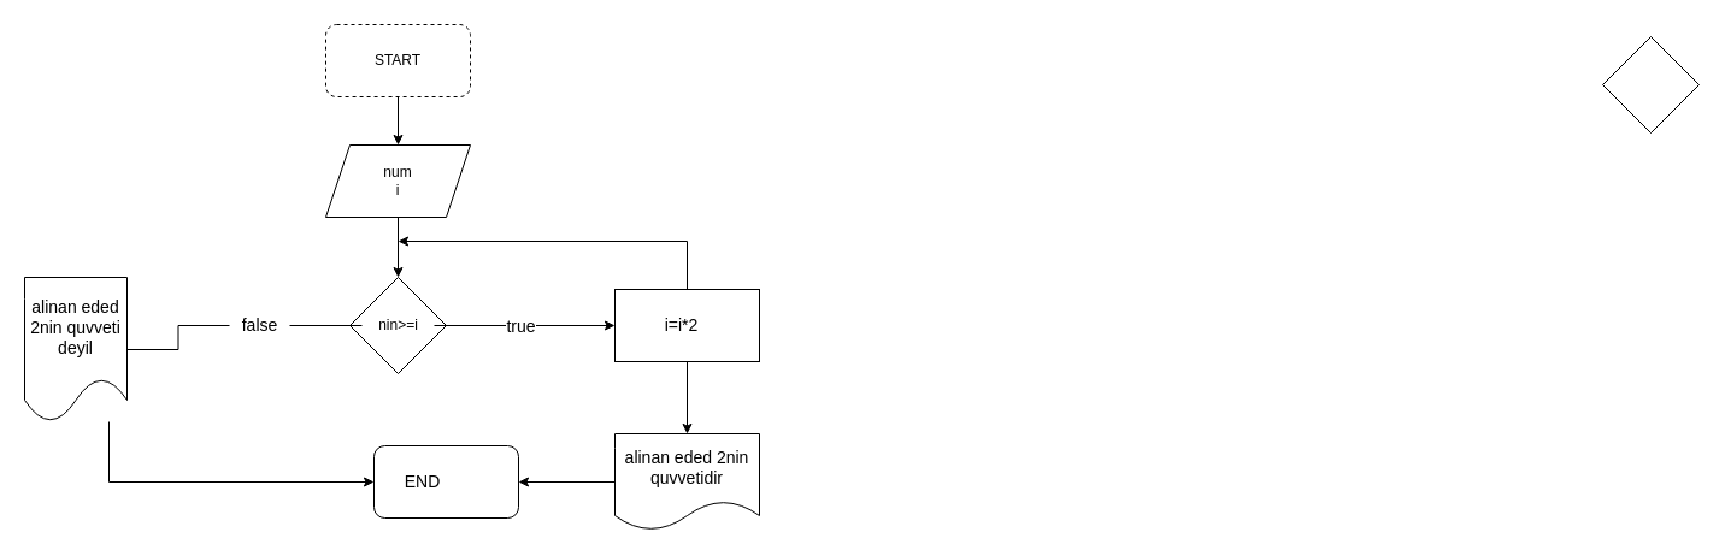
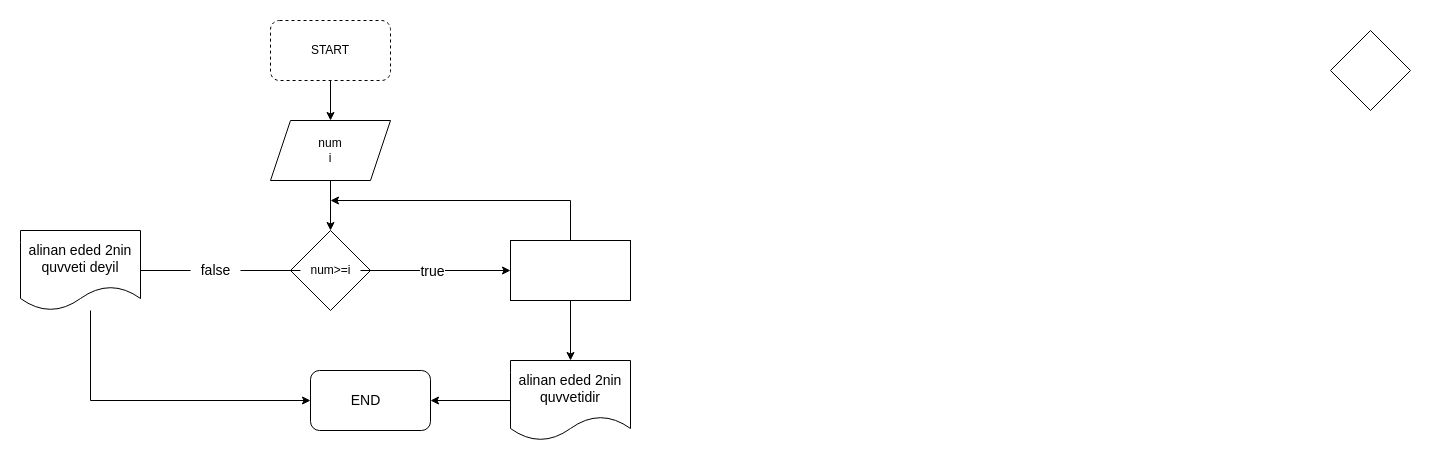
- <mxCell id="11" value="nin&amp;gt;=i" style="text;html=1;align=center;verticalAlign=middle;resizable=0;points=[];autosize=1;strokeColor=none;fillColor=none;" vertex="1" parent="1"><mxGeometry x="300" y="255" width="60" height="30" as="geometry" /></mxCell>
+ <mxCell id="11" value="num&amp;gt;=i" style="text;html=1;align=center;verticalAlign=middle;resizable=0;points=[];autosize=1;strokeColor=none;fillColor=none;" vertex="1" parent="1"><mxGeometry x="300" y="255" width="60" height="30" as="geometry" /></mxCell>
- <mxCell id="21" value="i=i*2" style="text;html=1;align=center;verticalAlign=middle;resizable=0;points=[];autosize=1;strokeColor=none;fillColor=none;fontSize=14;" vertex="1" parent="1"><mxGeometry x="540" y="255" width="50" height="30" as="geometry" /></mxCell>
- <mxCell id="15" value="alinan eded 2nin quvveti deyil" style="shape=document;whiteSpace=wrap;html=1;boundedLbl=1;fontSize=14;" vertex="1" parent="1"><mxGeometry x="20" y="230" width="85" height="120" as="geometry" /></mxCell>
+ <mxCell id="15" value="alinan eded 2nin quvveti deyil" style="shape=document;whiteSpace=wrap;html=1;boundedLbl=1;fontSize=14;" vertex="1" parent="1"><mxGeometry x="20" y="230" width="120" height="80" as="geometry" /></mxCell>
- <mxCell id="23" value="END" style="text;html=1;align=center;verticalAlign=middle;resizable=0;points=[];autosize=1;strokeColor=none;fillColor=none;fontSize=14;" vertex="1" parent="1"><mxGeometry x="325" y="385" width="50" height="30" as="geometry" /></mxCell>
+ <mxCell id="23" value="END" style="text;html=1;align=center;verticalAlign=middle;resizable=0;points=[];autosize=1;strokeColor=none;fillColor=none;fontSize=14;" vertex="1" parent="1"><mxGeometry x="340" y="385" width="50" height="30" as="geometry" /></mxCell>
